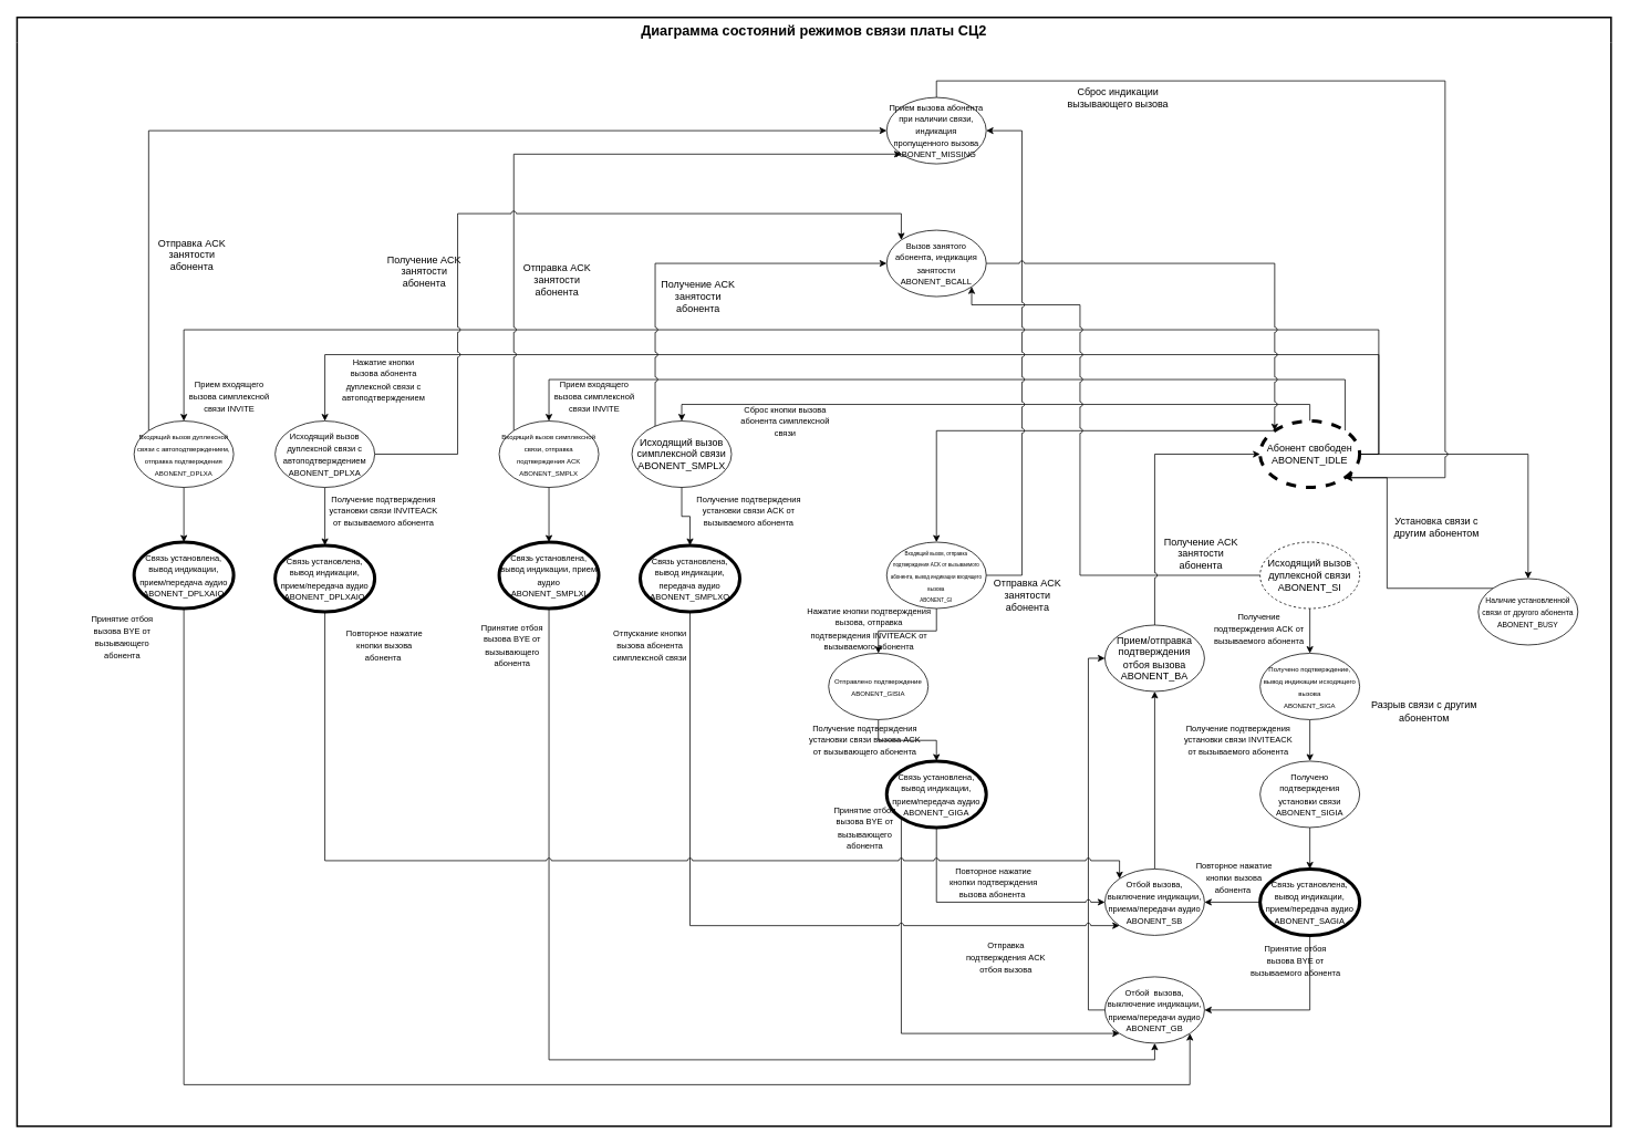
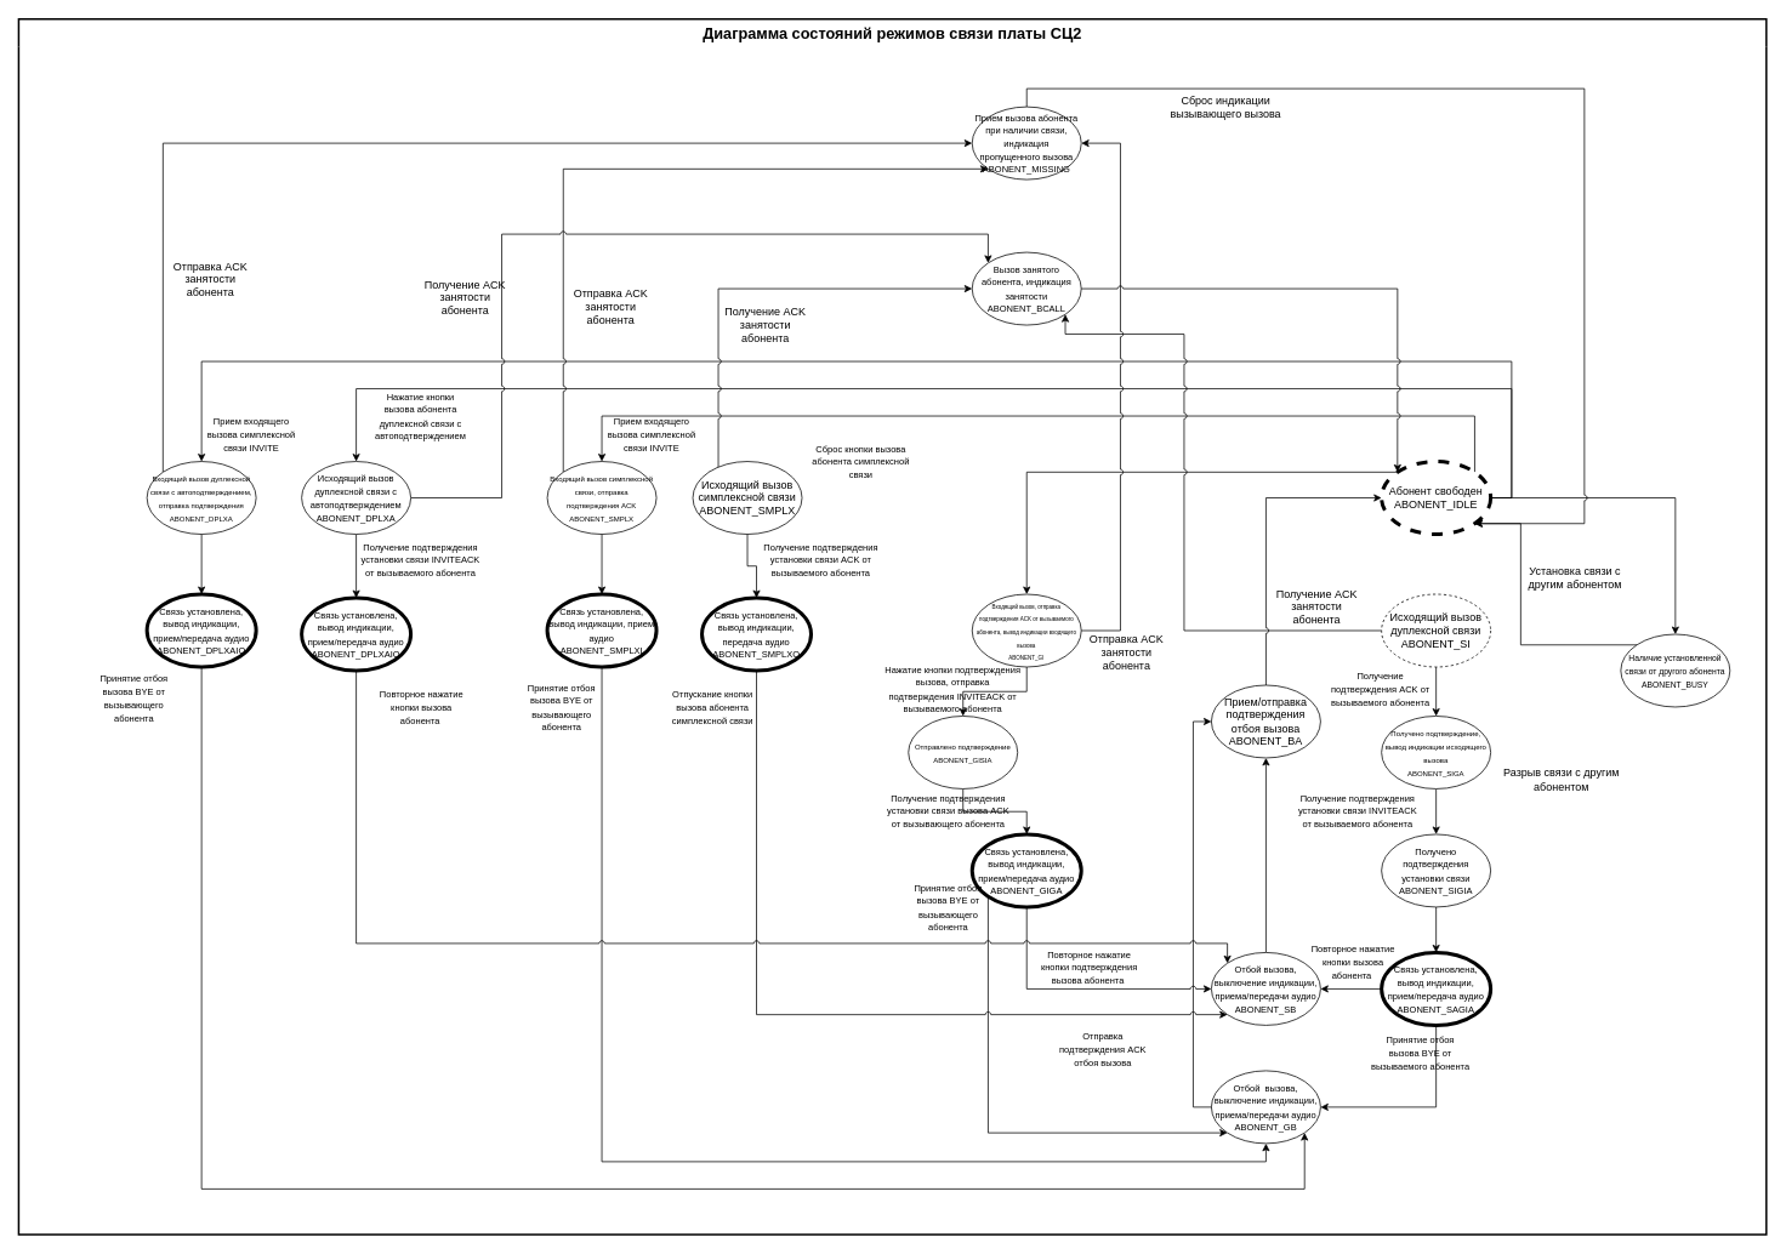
- <mxCell id="3" style="edgeStyle=orthogonalEdgeStyle;rounded=0;jumpStyle=arc;orthogonalLoop=1;jettySize=auto;html=1;exitX=0.5;exitY=0;exitDx=0;exitDy=0;entryX=0.5;entryY=0;entryDx=0;entryDy=0;" parent="1" source="8" target="44" edge="1"><mxGeometry relative="1" as="geometry" /></mxCell>
